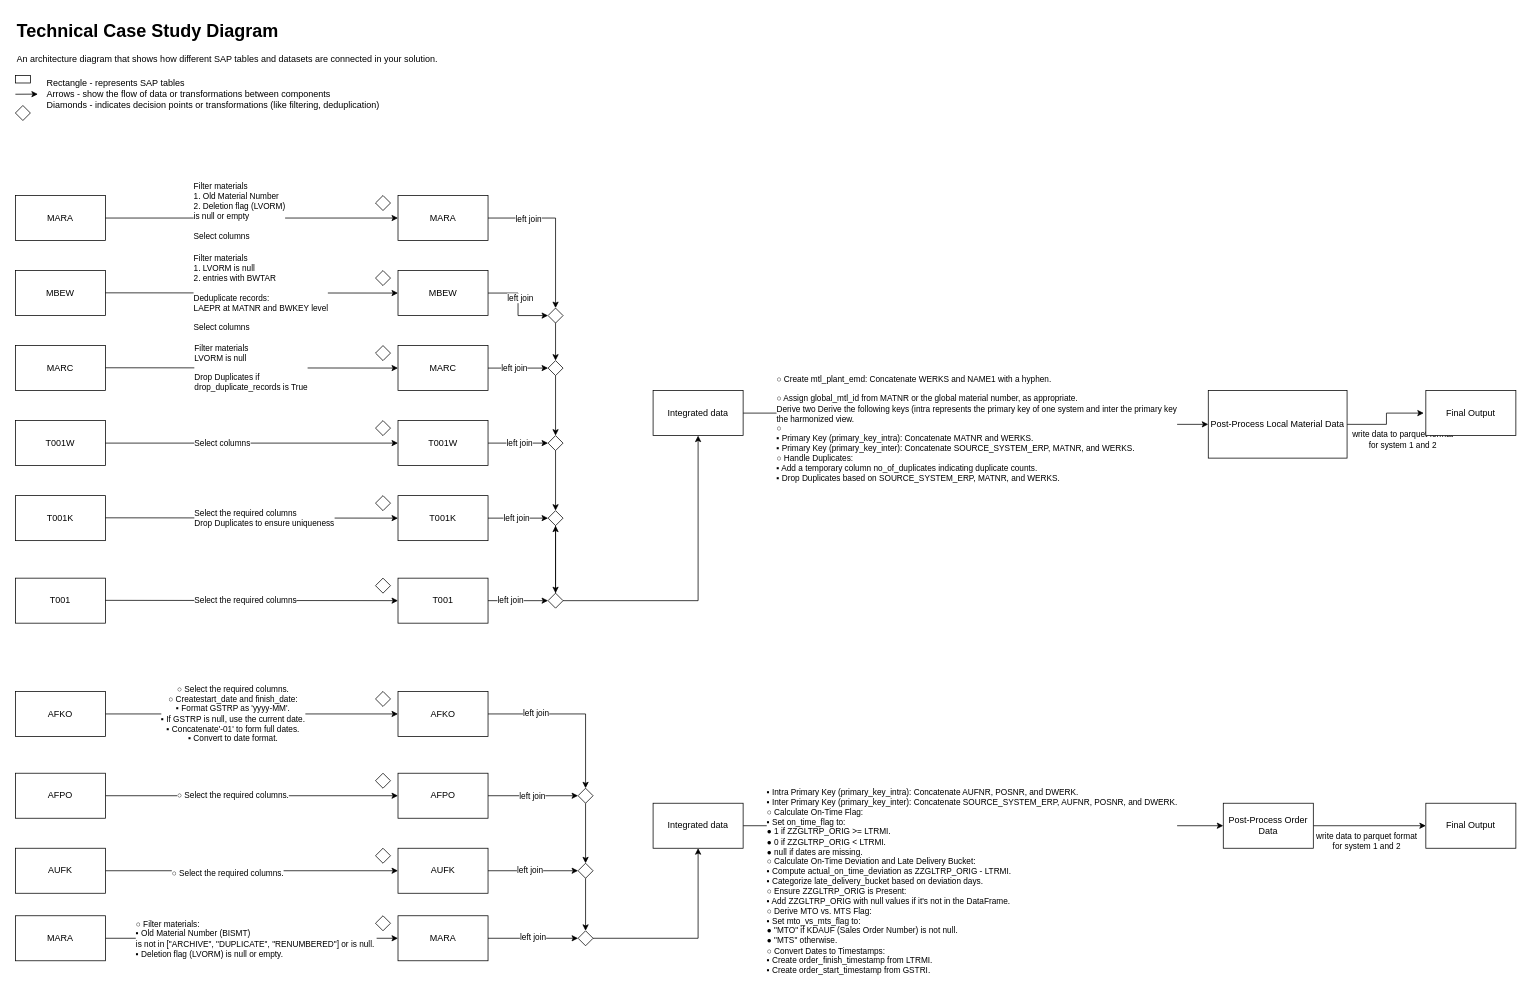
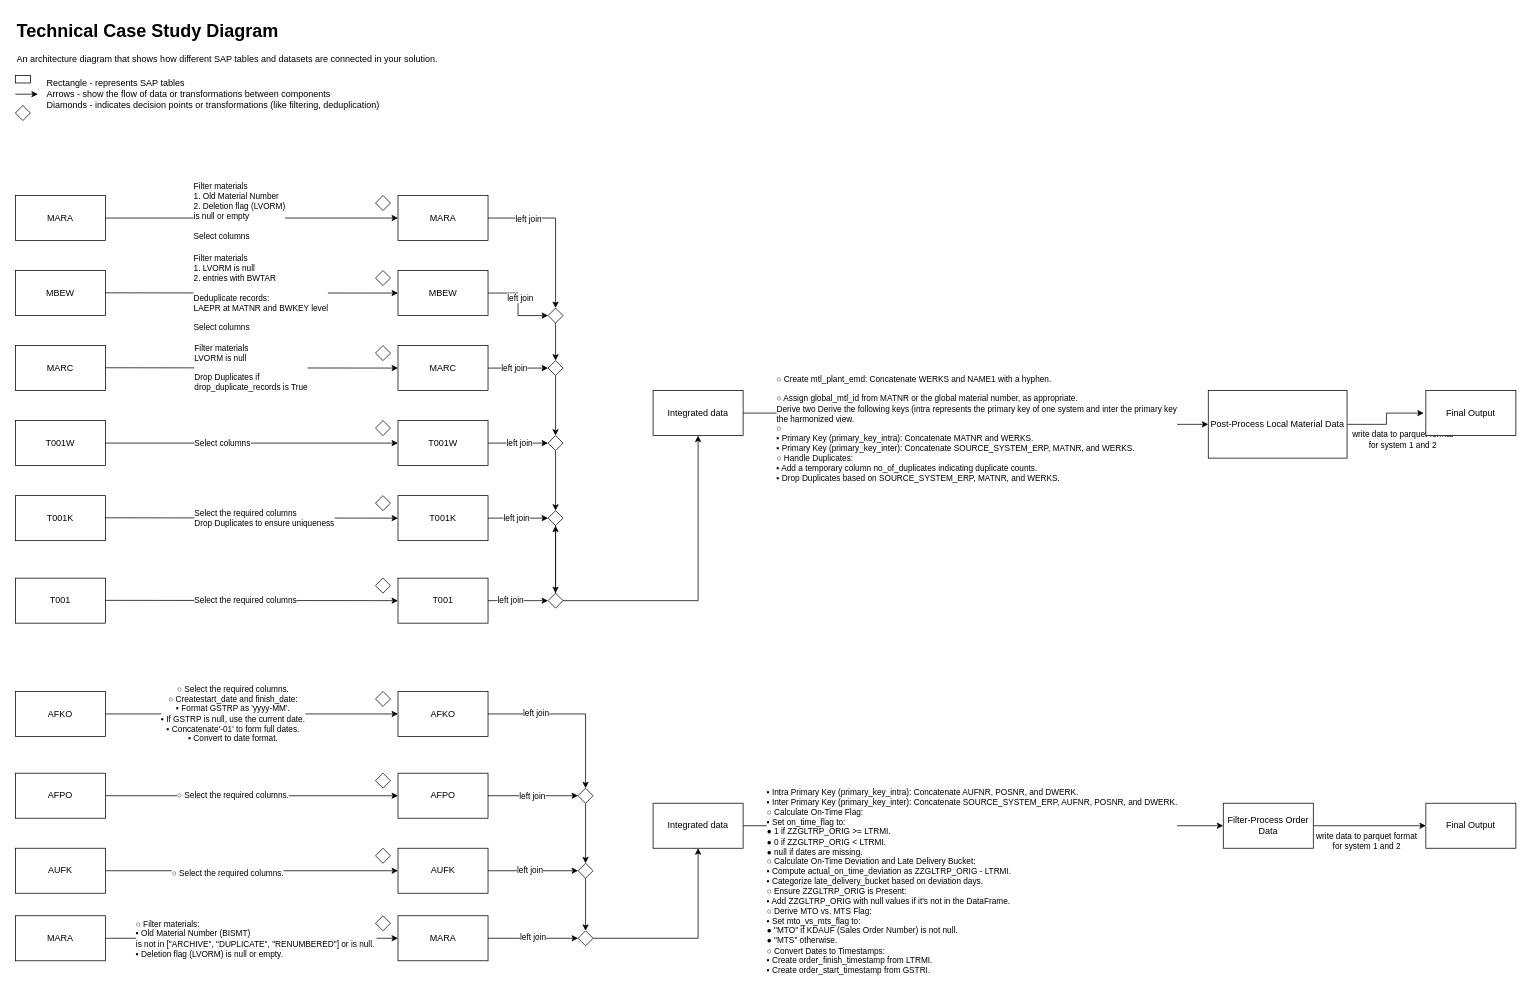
- <mxCell id="102" value="Post-Process Order Data" style="rounded=0;whiteSpace=wrap;html=1;" vertex="1" parent="1"><mxGeometry x="1630" y="1070" width="120" height="60" as="geometry" /></mxCell>
+ <mxCell id="102" value="Filter-Process Order Data" style="rounded=0;whiteSpace=wrap;html=1;" vertex="1" parent="1"><mxGeometry x="1630" y="1070" width="120" height="60" as="geometry" /></mxCell>
